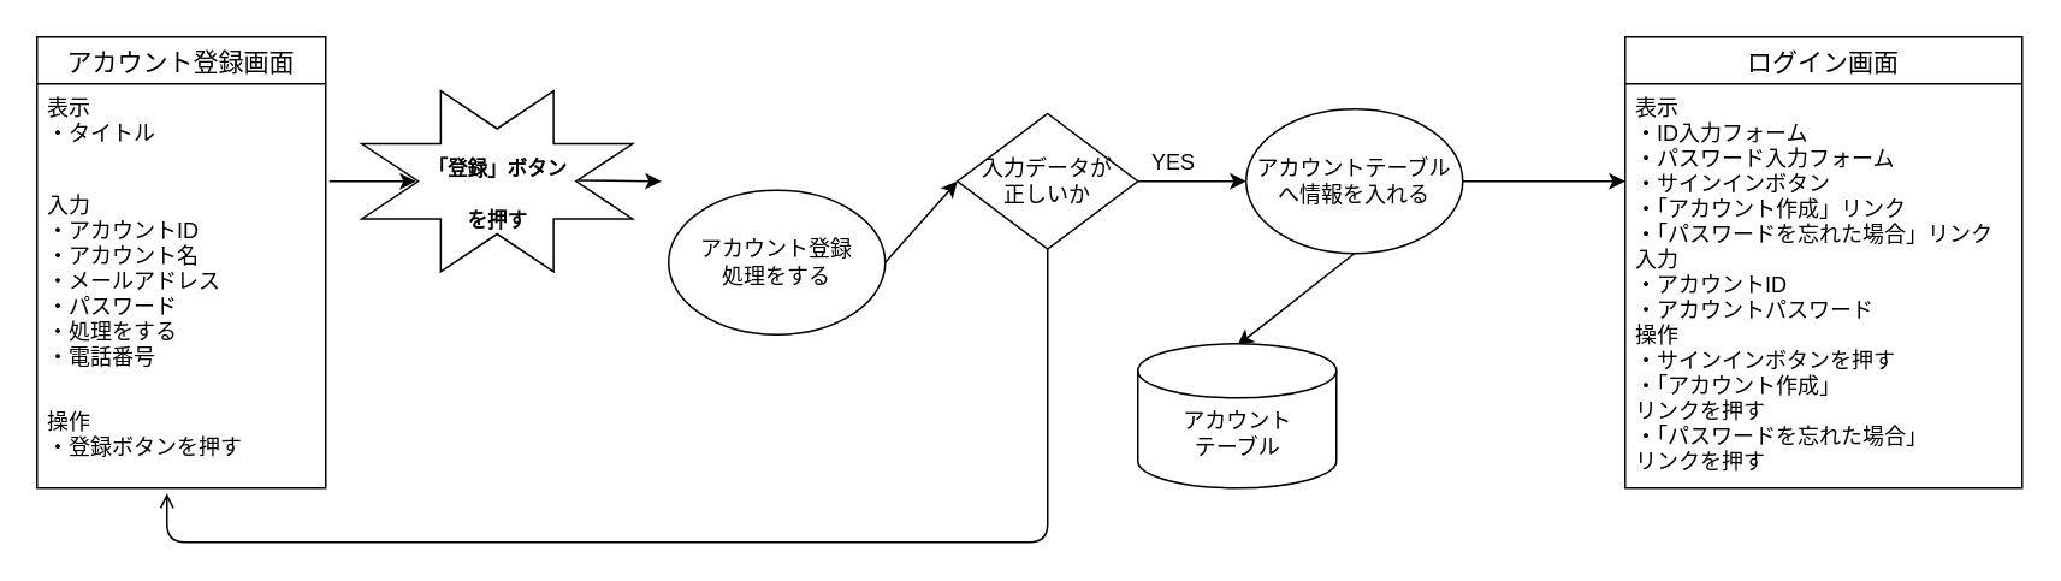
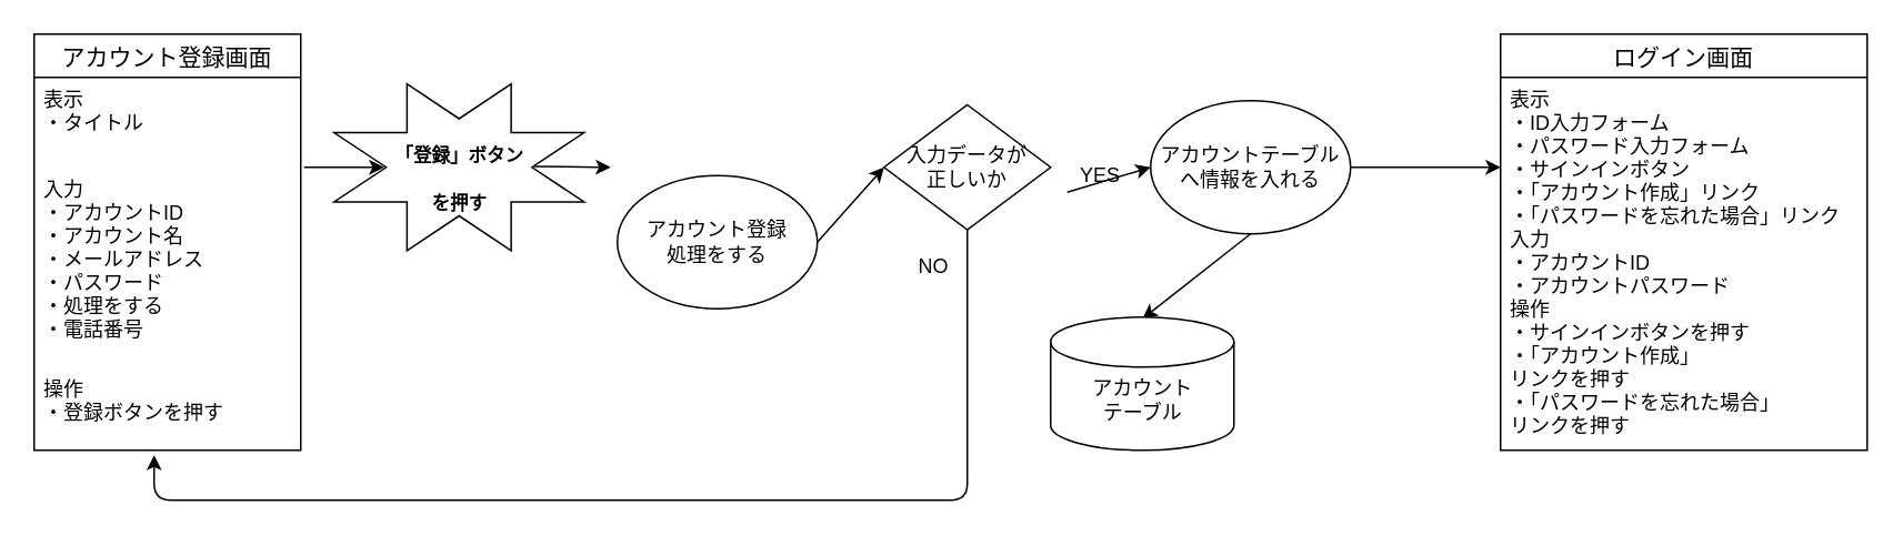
- <mxCell id="14" value="YES" style="text;html=1;strokeColor=none;fillColor=none;align=center;verticalAlign=middle;whiteSpace=wrap;rounded=0;" parent="1" vertex="1"><mxGeometry x="630" y="80" width="40" height="20" as="geometry" /></mxCell>
+ <mxCell id="14" value="YES" style="text;html=1;strokeColor=none;fillColor=none;align=center;verticalAlign=middle;whiteSpace=wrap;rounded=0;" parent="1" vertex="1"><mxGeometry x="640" y="95" width="40" height="20" as="geometry" /></mxCell>
+ <mxCell id="16" value="NO" style="text;html=1;strokeColor=none;fillColor=none;align=center;verticalAlign=middle;whiteSpace=wrap;rounded=0;" parent="1" vertex="1"><mxGeometry x="540" y="150" width="40" height="20" as="geometry" /></mxCell>
- <mxCell id="15" value="" style="endArrow=open;html=1;exitX=0.5;exitY=1;exitDx=0;exitDy=0;entryX=0.45;entryY=1.06;entryDx=0;entryDy=0;entryPerimeter=0;" parent="1" source="13" target="11" edge="1"><mxGeometry width="50" height="50" relative="1" as="geometry"><mxPoint x="690" y="240" as="sourcePoint" /><mxPoint x="10" y="280" as="targetPoint" /><Array as="points"><mxPoint x="580" y="300" /><mxPoint x="92" y="300" /></Array></mxGeometry></mxCell>
+ <mxCell id="15" value="" style="endArrow=classic;html=1;exitX=0.5;exitY=1;exitDx=0;exitDy=0;entryX=0.45;entryY=1.06;entryDx=0;entryDy=0;entryPerimeter=0;" parent="1" source="13" target="11" edge="1"><mxGeometry width="50" height="50" relative="1" as="geometry"><mxPoint x="690" y="240" as="sourcePoint" /><mxPoint x="10" y="280" as="targetPoint" /><Array as="points"><mxPoint x="580" y="300" /><mxPoint x="92" y="300" /></Array></mxGeometry></mxCell>
